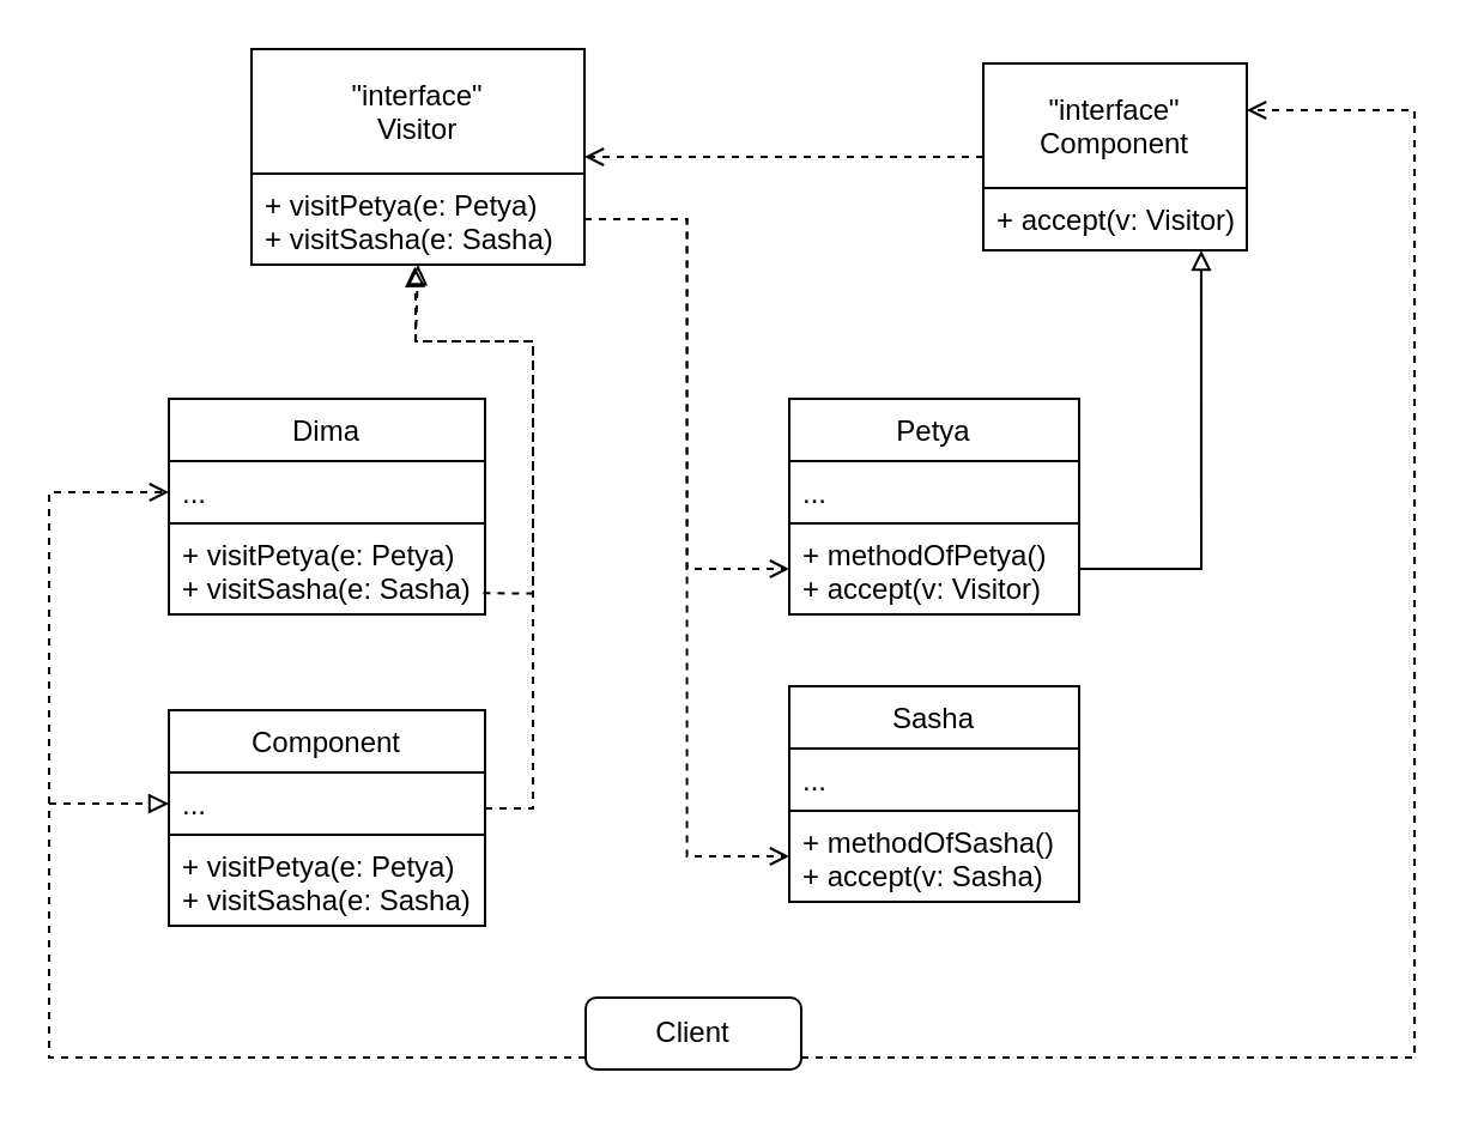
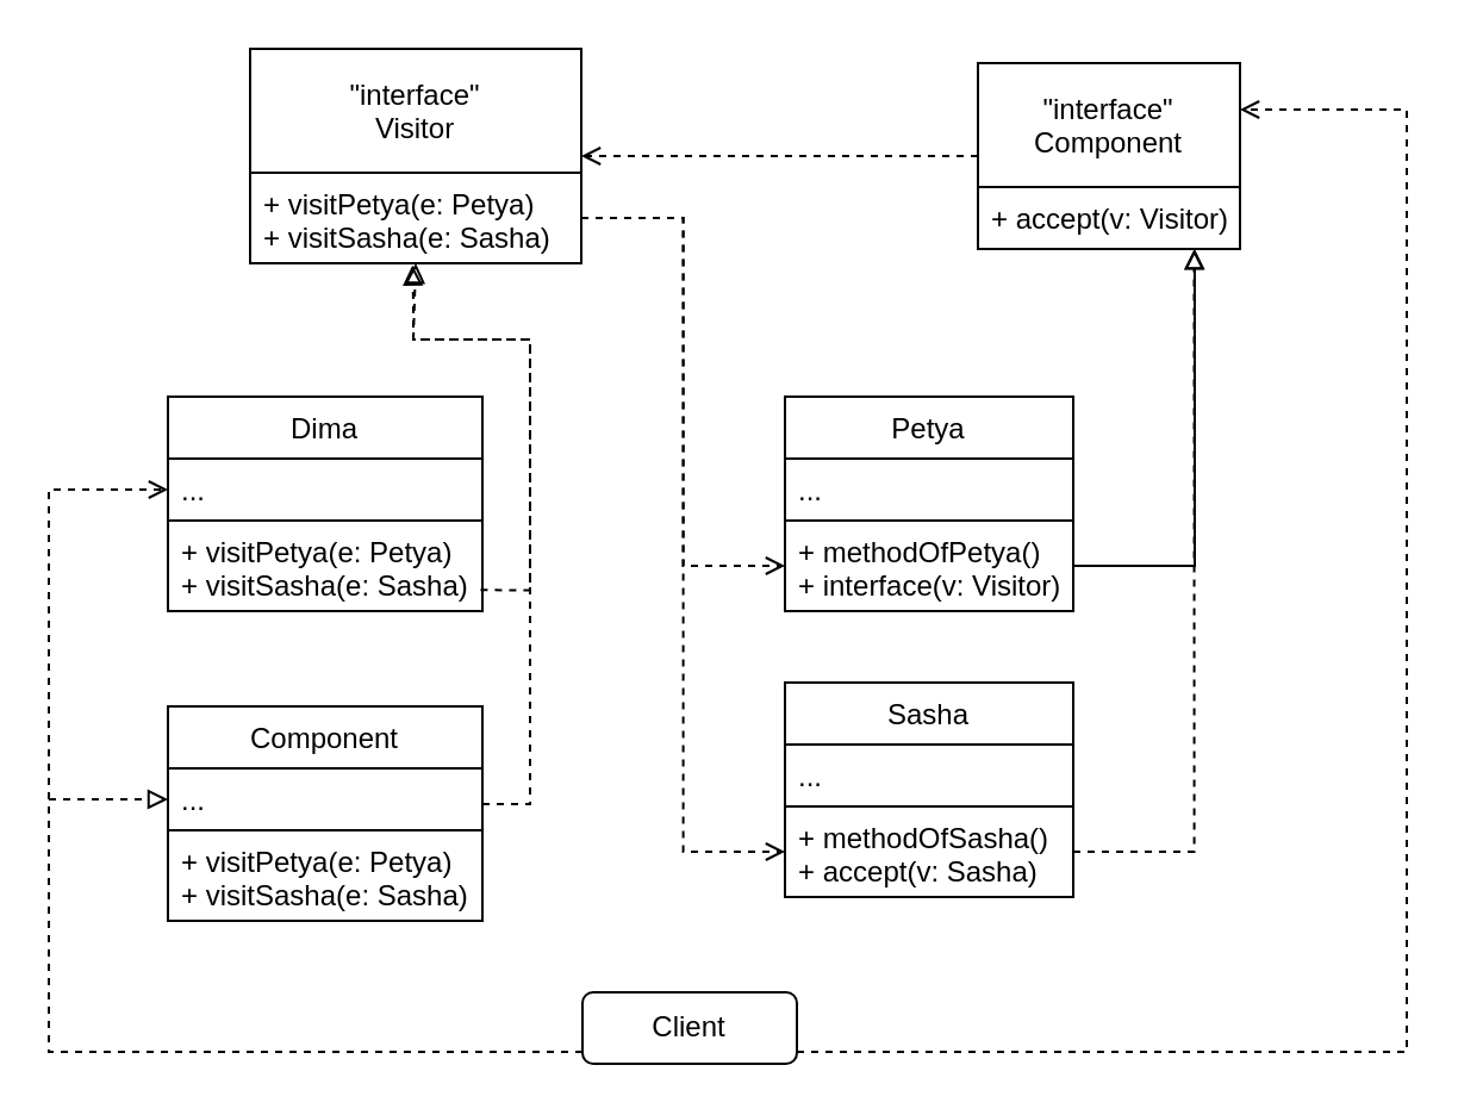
- <mxCell id="13" value="+ methodOfPetya()&#10;+ accept(v: Visitor)" style="text;strokeColor=none;fillColor=none;align=left;verticalAlign=top;spacingLeft=4;spacingRight=4;overflow=hidden;rotatable=0;points=[[0,0.5],[1,0.5]];portConstraint=eastwest;" vertex="1" parent="11"><mxGeometry y="52" width="121" height="38" as="geometry" /></mxCell>
+ <mxCell id="13" value="+ methodOfPetya()&#10;+ interface(v: Visitor)" style="text;strokeColor=none;fillColor=none;align=left;verticalAlign=top;spacingLeft=4;spacingRight=4;overflow=hidden;rotatable=0;points=[[0,0.5],[1,0.5]];portConstraint=eastwest;" vertex="1" parent="11"><mxGeometry y="52" width="121" height="38" as="geometry" /></mxCell>
+ <mxCell id="24" style="edgeStyle=orthogonalEdgeStyle;rounded=0;orthogonalLoop=1;jettySize=auto;html=1;dashed=1;endArrow=block;endFill=0;entryX=0.825;entryY=1.007;entryDx=0;entryDy=0;entryPerimeter=0;" edge="1" parent="1" source="16" target="10"><mxGeometry relative="1" as="geometry"><mxPoint x="500" y="106" as="targetPoint" /></mxGeometry></mxCell>
